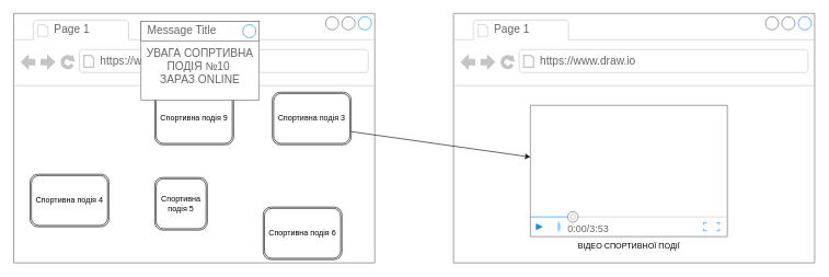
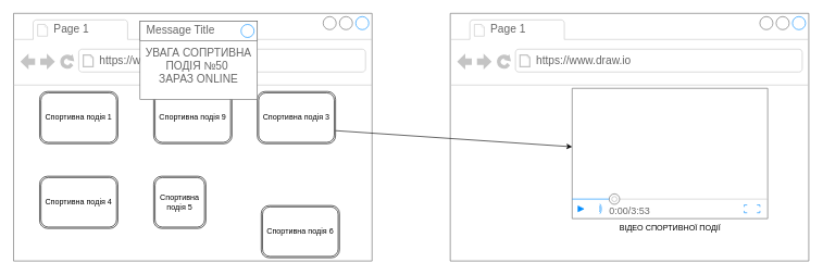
- <mxCell id="11" value="УВАГА СОПРТИВНА&lt;br&gt;ПОДІЯ №10&amp;nbsp;&lt;br&gt;ЗАРАЗ ONLINE" style="strokeWidth=1;shadow=0;dashed=0;align=center;html=1;shape=mxgraph.mockup.containers.rrect;rSize=0;strokeColor=#666666;fontColor=#666666;fontSize=17;verticalAlign=top;whiteSpace=wrap;fillColor=#ffffff;spacingTop=32;" vertex="1" parent="2"><mxGeometry x="194" y="12" width="180" height="120" as="geometry" /></mxCell>
+ <mxCell id="11" value="УВАГА СОПРТИВНА&lt;br&gt;ПОДІЯ №50&amp;nbsp;&lt;br&gt;ЗАРАЗ ONLINE" style="strokeWidth=1;shadow=0;dashed=0;align=center;html=1;shape=mxgraph.mockup.containers.rrect;rSize=0;strokeColor=#666666;fontColor=#666666;fontSize=17;verticalAlign=top;whiteSpace=wrap;fillColor=#ffffff;spacingTop=32;" vertex="1" parent="2"><mxGeometry x="194" y="12" width="180" height="120" as="geometry" /></mxCell>
+ <mxCell id="5" value="Спортивна подія 1" style="shape=ext;double=1;rounded=1;whiteSpace=wrap;html=1;" vertex="1" parent="2"><mxGeometry x="40" y="120" width="120" height="80" as="geometry" /></mxCell>
- <mxCell id="7" value="Спортивна подія 3" style="shape=ext;double=1;rounded=1;whiteSpace=wrap;html=1;" vertex="1" parent="2"><mxGeometry x="394" y="120" width="120" height="80" as="geometry" /></mxCell>
+ <mxCell id="7" value="Спортивна подія 3" style="shape=ext;double=1;rounded=1;whiteSpace=wrap;html=1;" vertex="1" parent="2"><mxGeometry x="374" y="120" width="120" height="80" as="geometry" /></mxCell>
- <mxCell id="17" value="ВІДЕО СПОРТИВНОЇ ПОДІЇ" style="verticalLabelPosition=bottom;shadow=0;dashed=0;align=center;html=1;verticalAlign=top;strokeWidth=1;shape=mxgraph.mockup.containers.videoPlayer;strokeColor=#666666;strokeColor2=#008cff;strokeColor3=#c4c4c4;textColor=#666666;fillColor2=#008cff;barHeight=30;barPos=20;" vertex="1" parent="14"><mxGeometry x="117" y="140" width="300" height="200" as="geometry" /></mxCell>
+ <mxCell id="17" value="ВІДЕО СПОРТИВНОЇ ПОДІЇ" style="verticalLabelPosition=bottom;shadow=0;dashed=0;align=center;html=1;verticalAlign=top;strokeWidth=1;shape=mxgraph.mockup.containers.videoPlayer;strokeColor=#666666;strokeColor2=#008cff;strokeColor3=#c4c4c4;textColor=#666666;fillColor2=#008cff;barHeight=30;barPos=20;" vertex="1" parent="14"><mxGeometry x="187" y="115" width="300" height="200" as="geometry" /></mxCell>
- <mxCell id="8" value="Спортивна подія 4" style="shape=ext;double=1;rounded=1;whiteSpace=wrap;html=1;" vertex="1" parent="2"><mxGeometry x="25" y="245" width="120" height="80" as="geometry" /></mxCell>
+ <mxCell id="8" value="Спортивна подія 4" style="shape=ext;double=1;rounded=1;whiteSpace=wrap;html=1;" vertex="1" parent="2"><mxGeometry x="40" y="250" width="120" height="80" as="geometry" /></mxCell>
